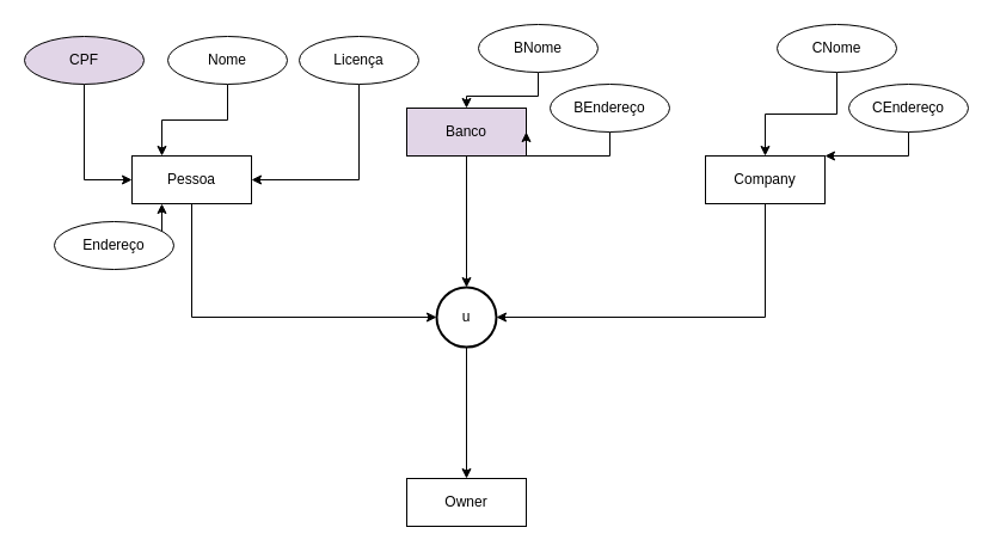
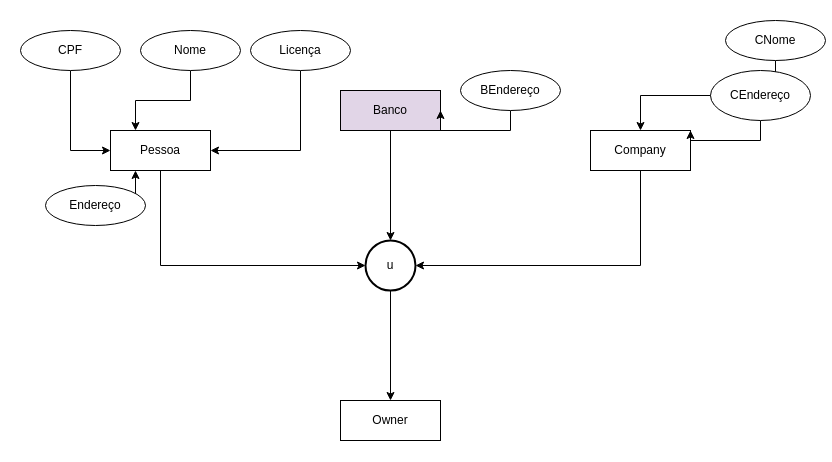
- <mxCell id="20" value="BNome" style="ellipse;whiteSpace=wrap;html=1;align=center;" vertex="1" parent="1"><mxGeometry x="400" y="20" width="100" height="40" as="geometry" /></mxCell>
- <mxCell id="24" value="CNome" style="ellipse;whiteSpace=wrap;html=1;align=center;" vertex="1" parent="1"><mxGeometry x="650" y="20" width="100" height="40" as="geometry" /></mxCell>
+ <mxCell id="24" value="CNome" style="ellipse;whiteSpace=wrap;html=1;align=center;" vertex="1" parent="1"><mxGeometry x="725" y="20" width="100" height="40" as="geometry" /></mxCell>
- <mxCell id="12" value="CPF" style="ellipse;whiteSpace=wrap;html=1;align=center;fillColor=#e1d5e7;" vertex="1" parent="1"><mxGeometry x="20" y="30" width="100" height="40" as="geometry" /></mxCell>
+ <mxCell id="12" value="CPF" style="ellipse;whiteSpace=wrap;html=1;align=center;" vertex="1" parent="1"><mxGeometry x="20" y="30" width="100" height="40" as="geometry" /></mxCell>
- <mxCell id="19" style="edgeStyle=orthogonalEdgeStyle;rounded=0;orthogonalLoop=1;jettySize=auto;html=1;exitX=0.5;exitY=1;exitDx=0;exitDy=0;" edge="1" parent="1" source="20" target="3"><mxGeometry relative="1" as="geometry" /></mxCell>
- <mxCell id="26" value="CEndereço" style="ellipse;whiteSpace=wrap;html=1;align=center;" vertex="1" parent="1"><mxGeometry x="710" y="70" width="100" height="40" as="geometry" /></mxCell>
+ <mxCell id="26" value="CEndereço" style="ellipse;whiteSpace=wrap;html=1;align=center;" vertex="1" parent="1"><mxGeometry x="710" y="70" width="100" height="50" as="geometry" /></mxCell>
